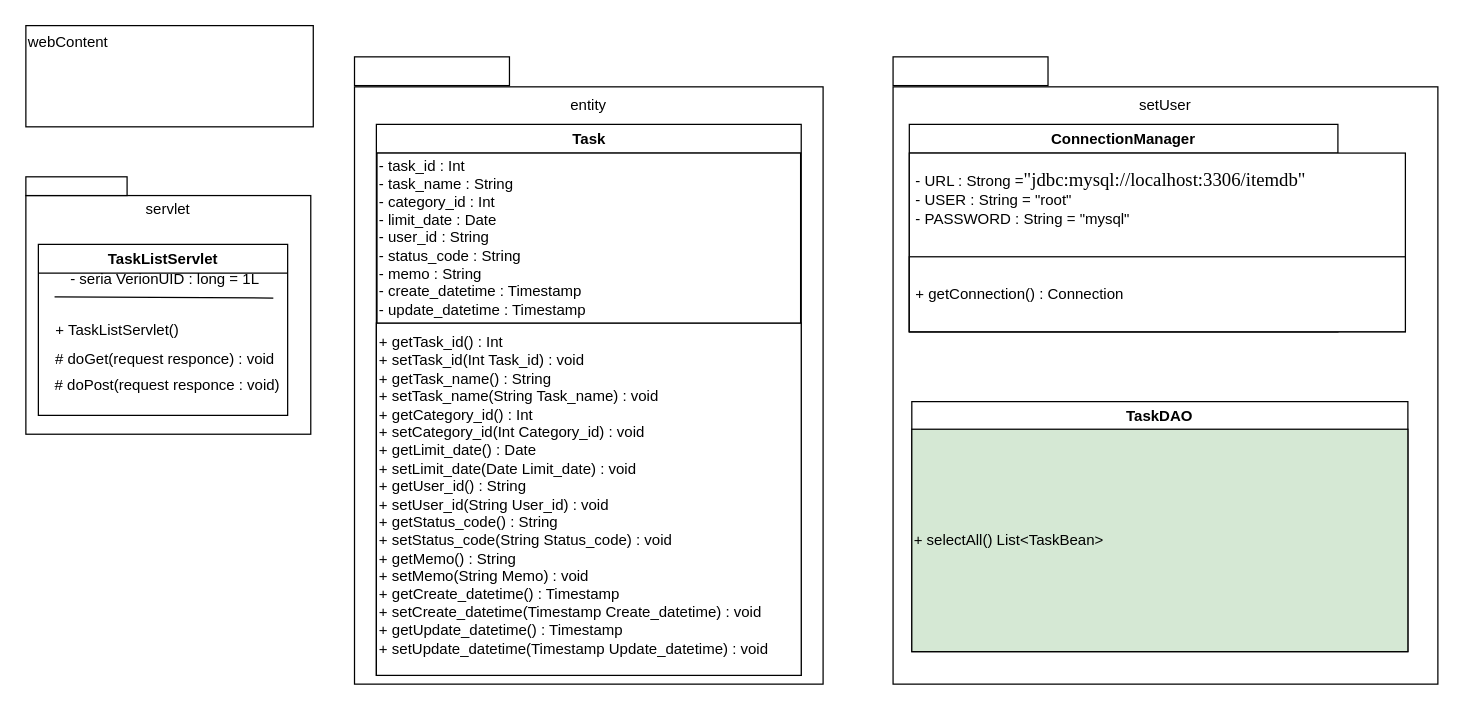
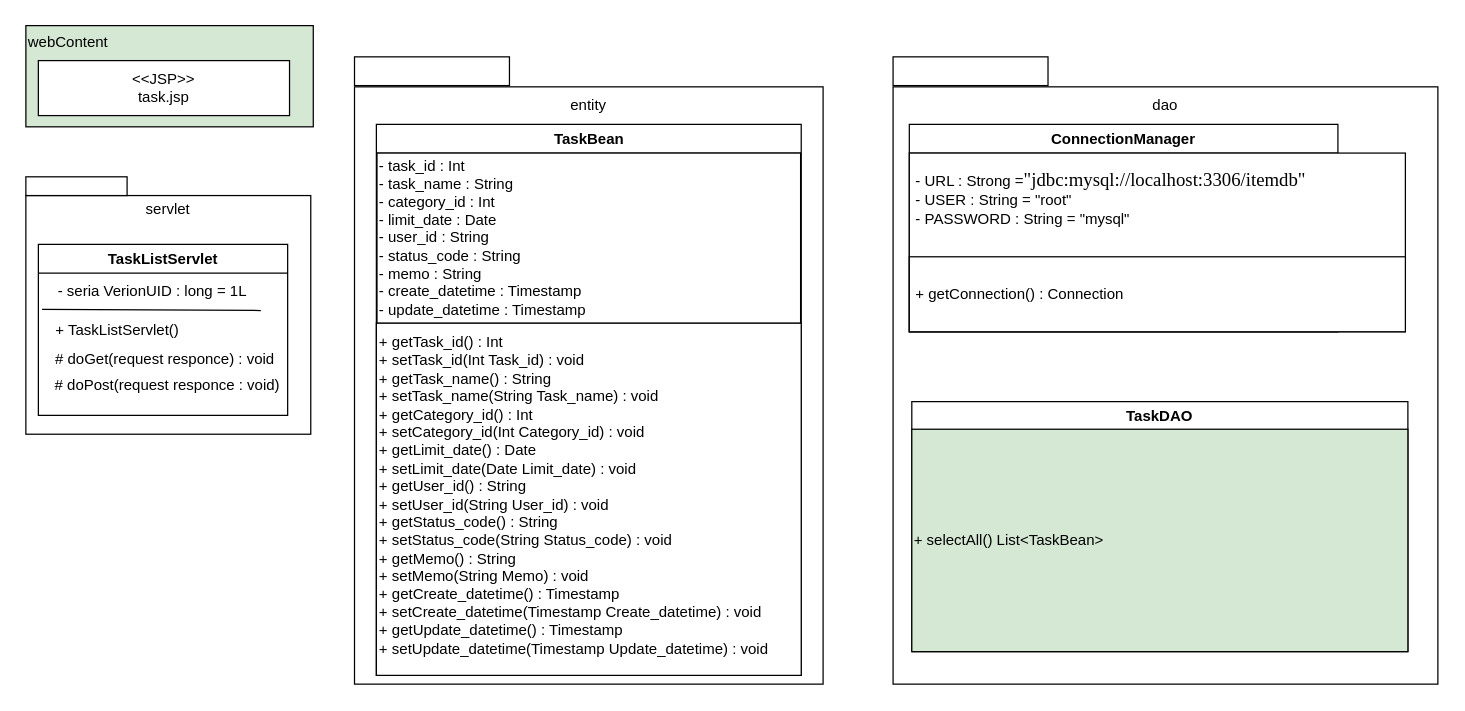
- <mxCell id="3" value="webContent" style="rounded=0;whiteSpace=wrap;html=1;align=left;verticalAlign=top;" parent="1" vertex="1"><mxGeometry x="20" y="20" width="230" height="81" as="geometry" /></mxCell>
+ <mxCell id="3" value="webContent" style="rounded=0;whiteSpace=wrap;html=1;align=left;verticalAlign=top;fillColor=#d5e8d4;" parent="1" vertex="1"><mxGeometry x="20" y="20" width="230" height="81" as="geometry" /></mxCell>
+ <mxCell id="4" value="&amp;lt;&amp;lt;JSP&amp;gt;&amp;gt;&lt;div&gt;task.jsp&lt;/div&gt;" style="rounded=0;whiteSpace=wrap;html=1;" parent="1" vertex="1"><mxGeometry x="30" y="48" width="201" height="44" as="geometry" /></mxCell>
- <mxCell id="18" value="setUser" style="rounded=0;whiteSpace=wrap;html=1;spacingTop=-449;" parent="1" vertex="1"><mxGeometry x="714" y="69" width="436" height="478" as="geometry" /></mxCell>
+ <mxCell id="18" value="dao" style="rounded=0;whiteSpace=wrap;html=1;spacingTop=-449;" parent="1" vertex="1"><mxGeometry x="714" y="69" width="436" height="478" as="geometry" /></mxCell>
- <mxCell id="14" value="Task" style="swimlane;whiteSpace=wrap;html=1;" parent="1" vertex="1"><mxGeometry x="300.5" y="99" width="340" height="441" as="geometry" /></mxCell>
+ <mxCell id="14" value="TaskBean" style="swimlane;whiteSpace=wrap;html=1;" parent="1" vertex="1"><mxGeometry x="300.5" y="99" width="340" height="441" as="geometry" /></mxCell>
- <mxCell id="7" value="- seria VerionUID : long = 1L" style="text;html=1;align=center;verticalAlign=middle;resizable=0;points=[];autosize=1;strokeColor=none;fillColor=none;fontStyle=0" parent="6" vertex="1"><mxGeometry x="16" y="15" width="169" height="26" as="geometry" /></mxCell>
+ <mxCell id="7" value="- seria VerionUID : long = 1L" style="text;html=1;align=center;verticalAlign=middle;resizable=0;points=[];autosize=1;strokeColor=none;fillColor=none;fontStyle=0" parent="6" vertex="1"><mxGeometry x="6" y="25" width="169" height="26" as="geometry" /></mxCell>
